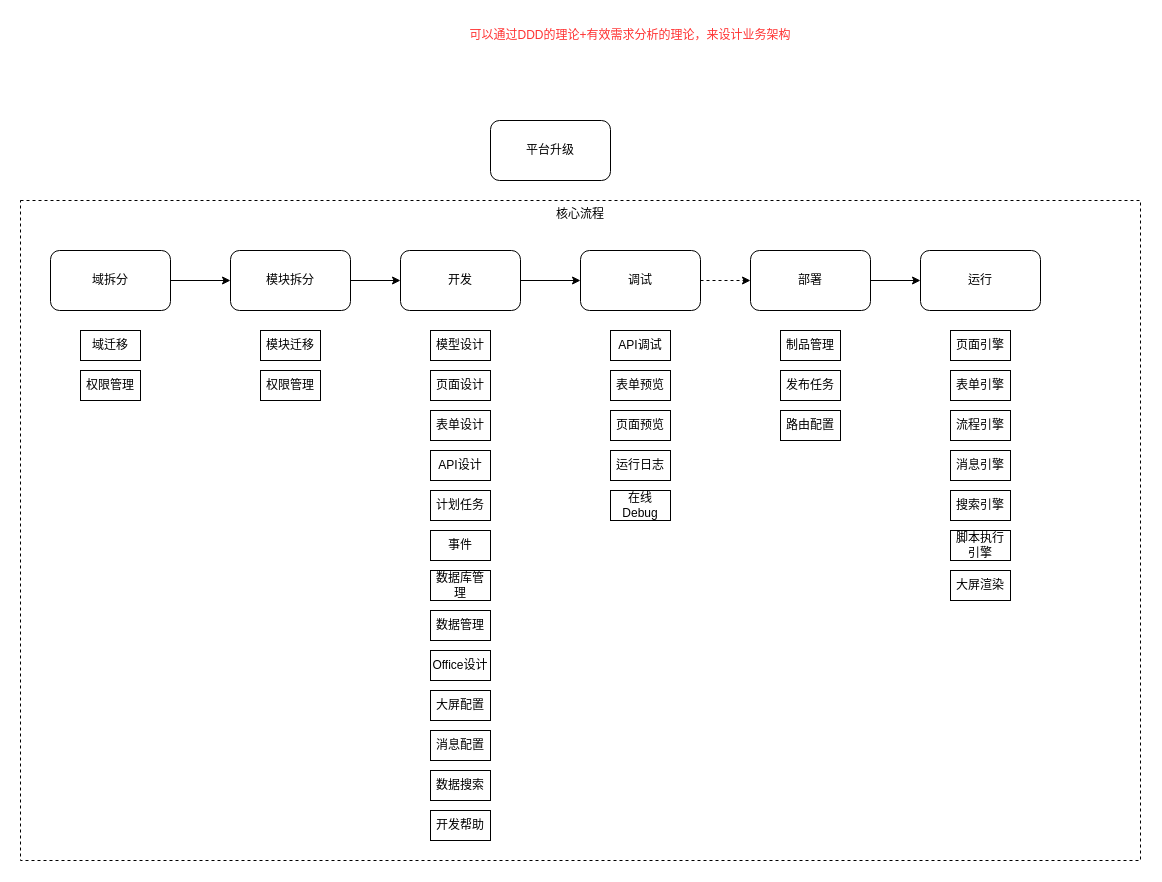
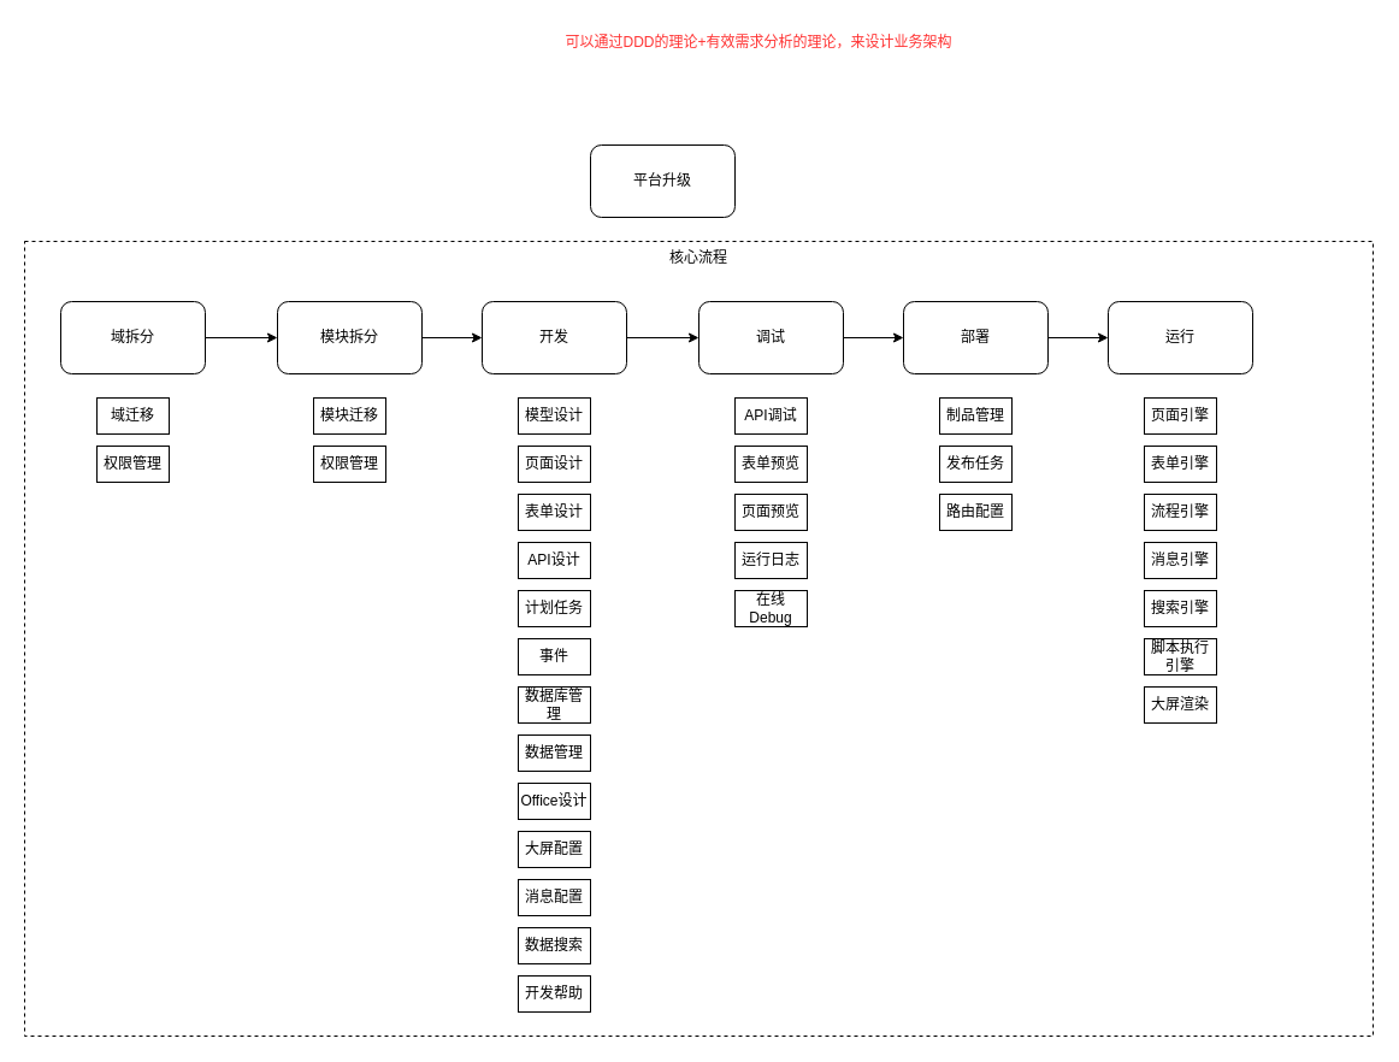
- <mxCell id="5" value="" style="edgeStyle=orthogonalEdgeStyle;rounded=0;orthogonalLoop=1;jettySize=auto;html=1;dashed=1;" edge="1" parent="1" source="6" target="8"><mxGeometry relative="1" as="geometry" /></mxCell>
+ <mxCell id="5" value="" style="edgeStyle=orthogonalEdgeStyle;rounded=0;orthogonalLoop=1;jettySize=auto;html=1;" edge="1" parent="1" source="6" target="8"><mxGeometry relative="1" as="geometry" /></mxCell>
